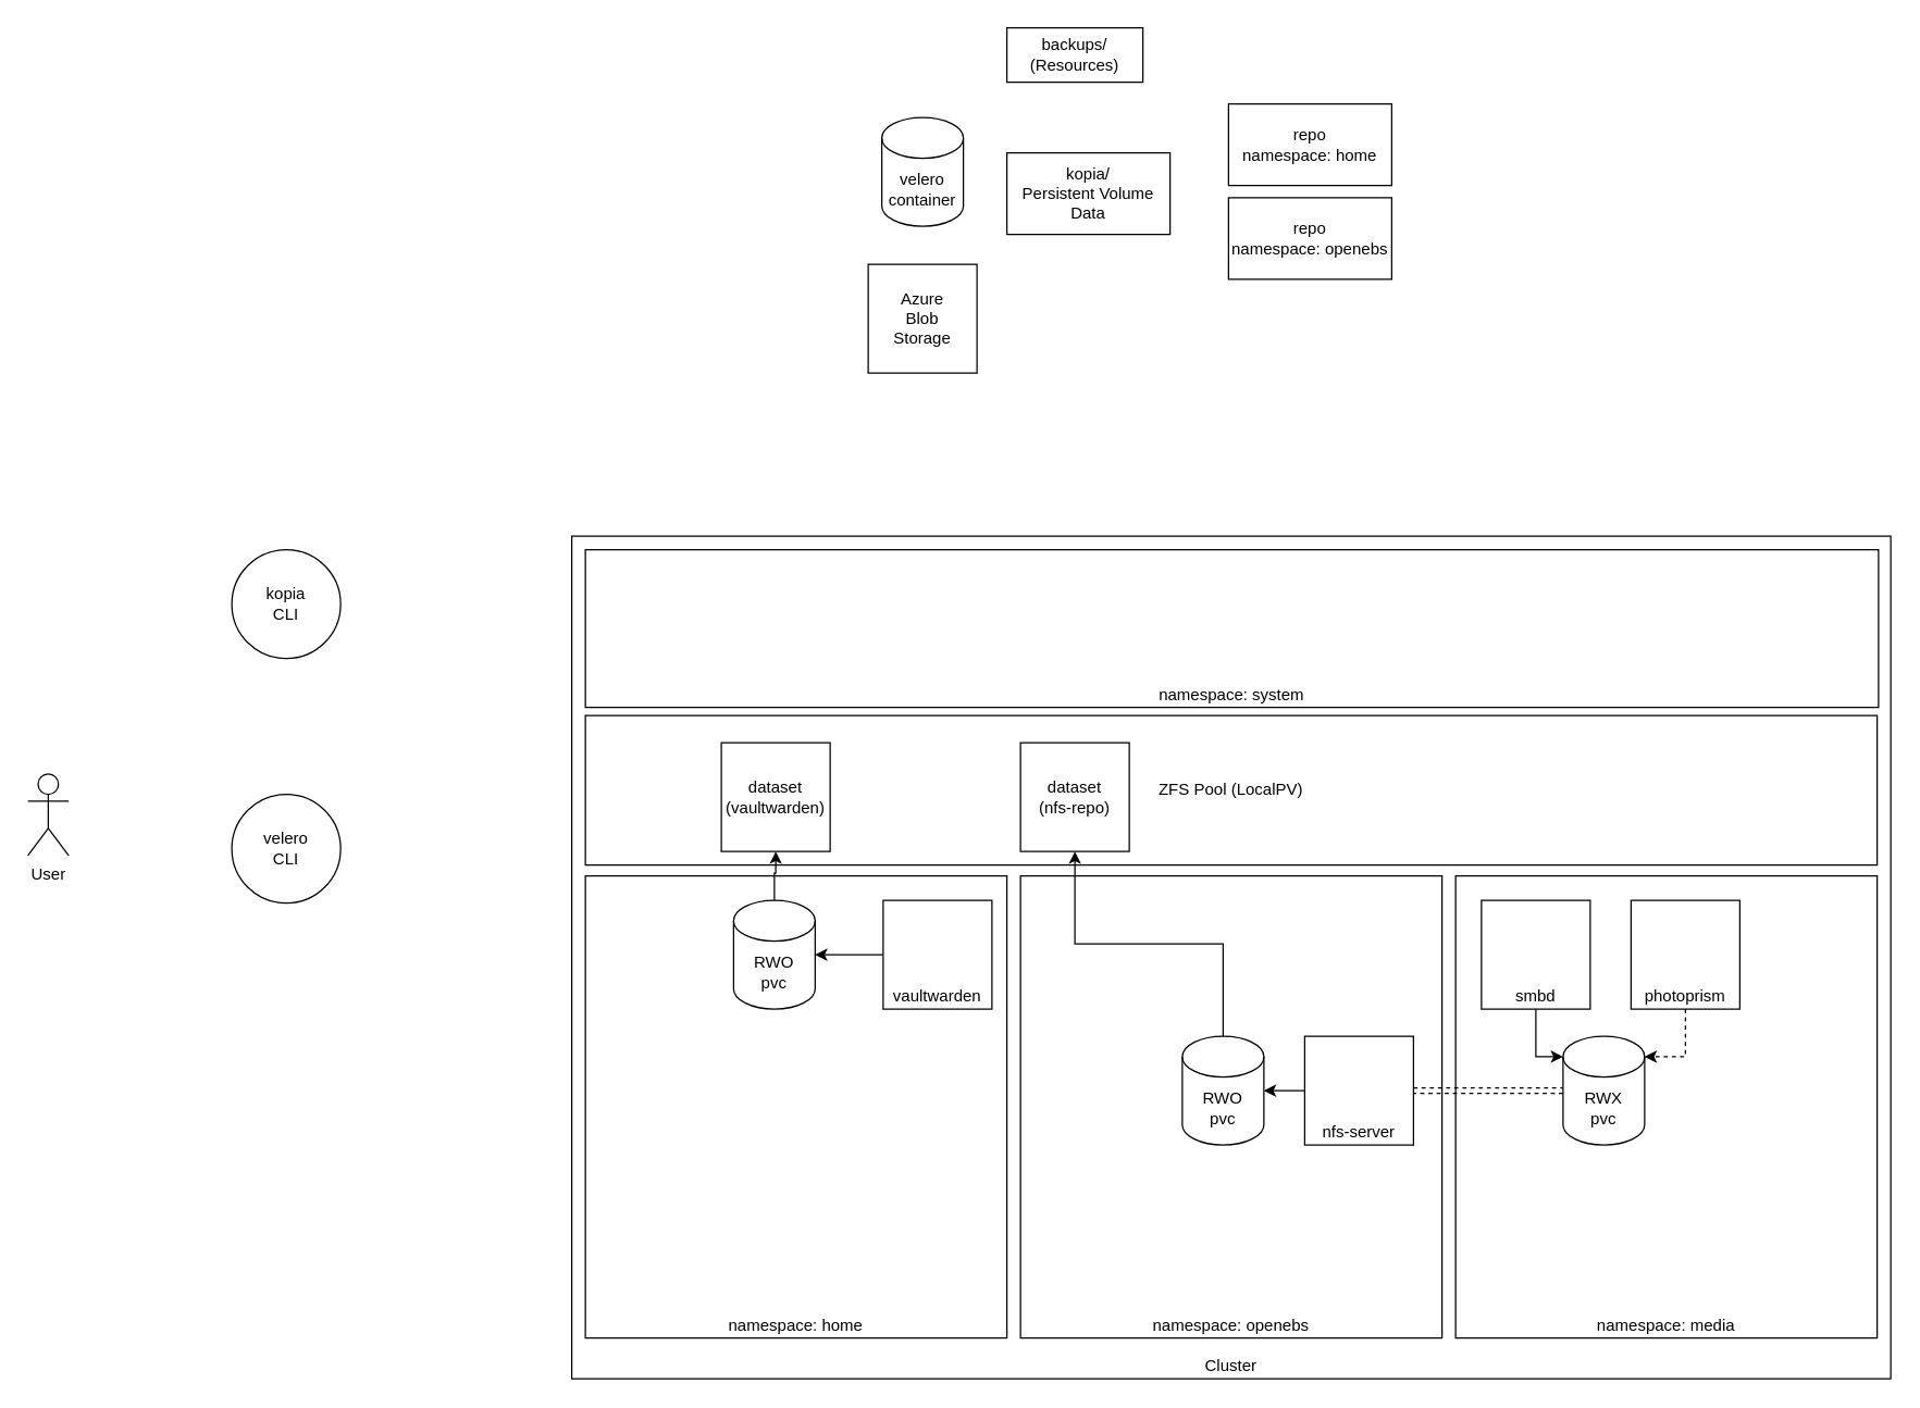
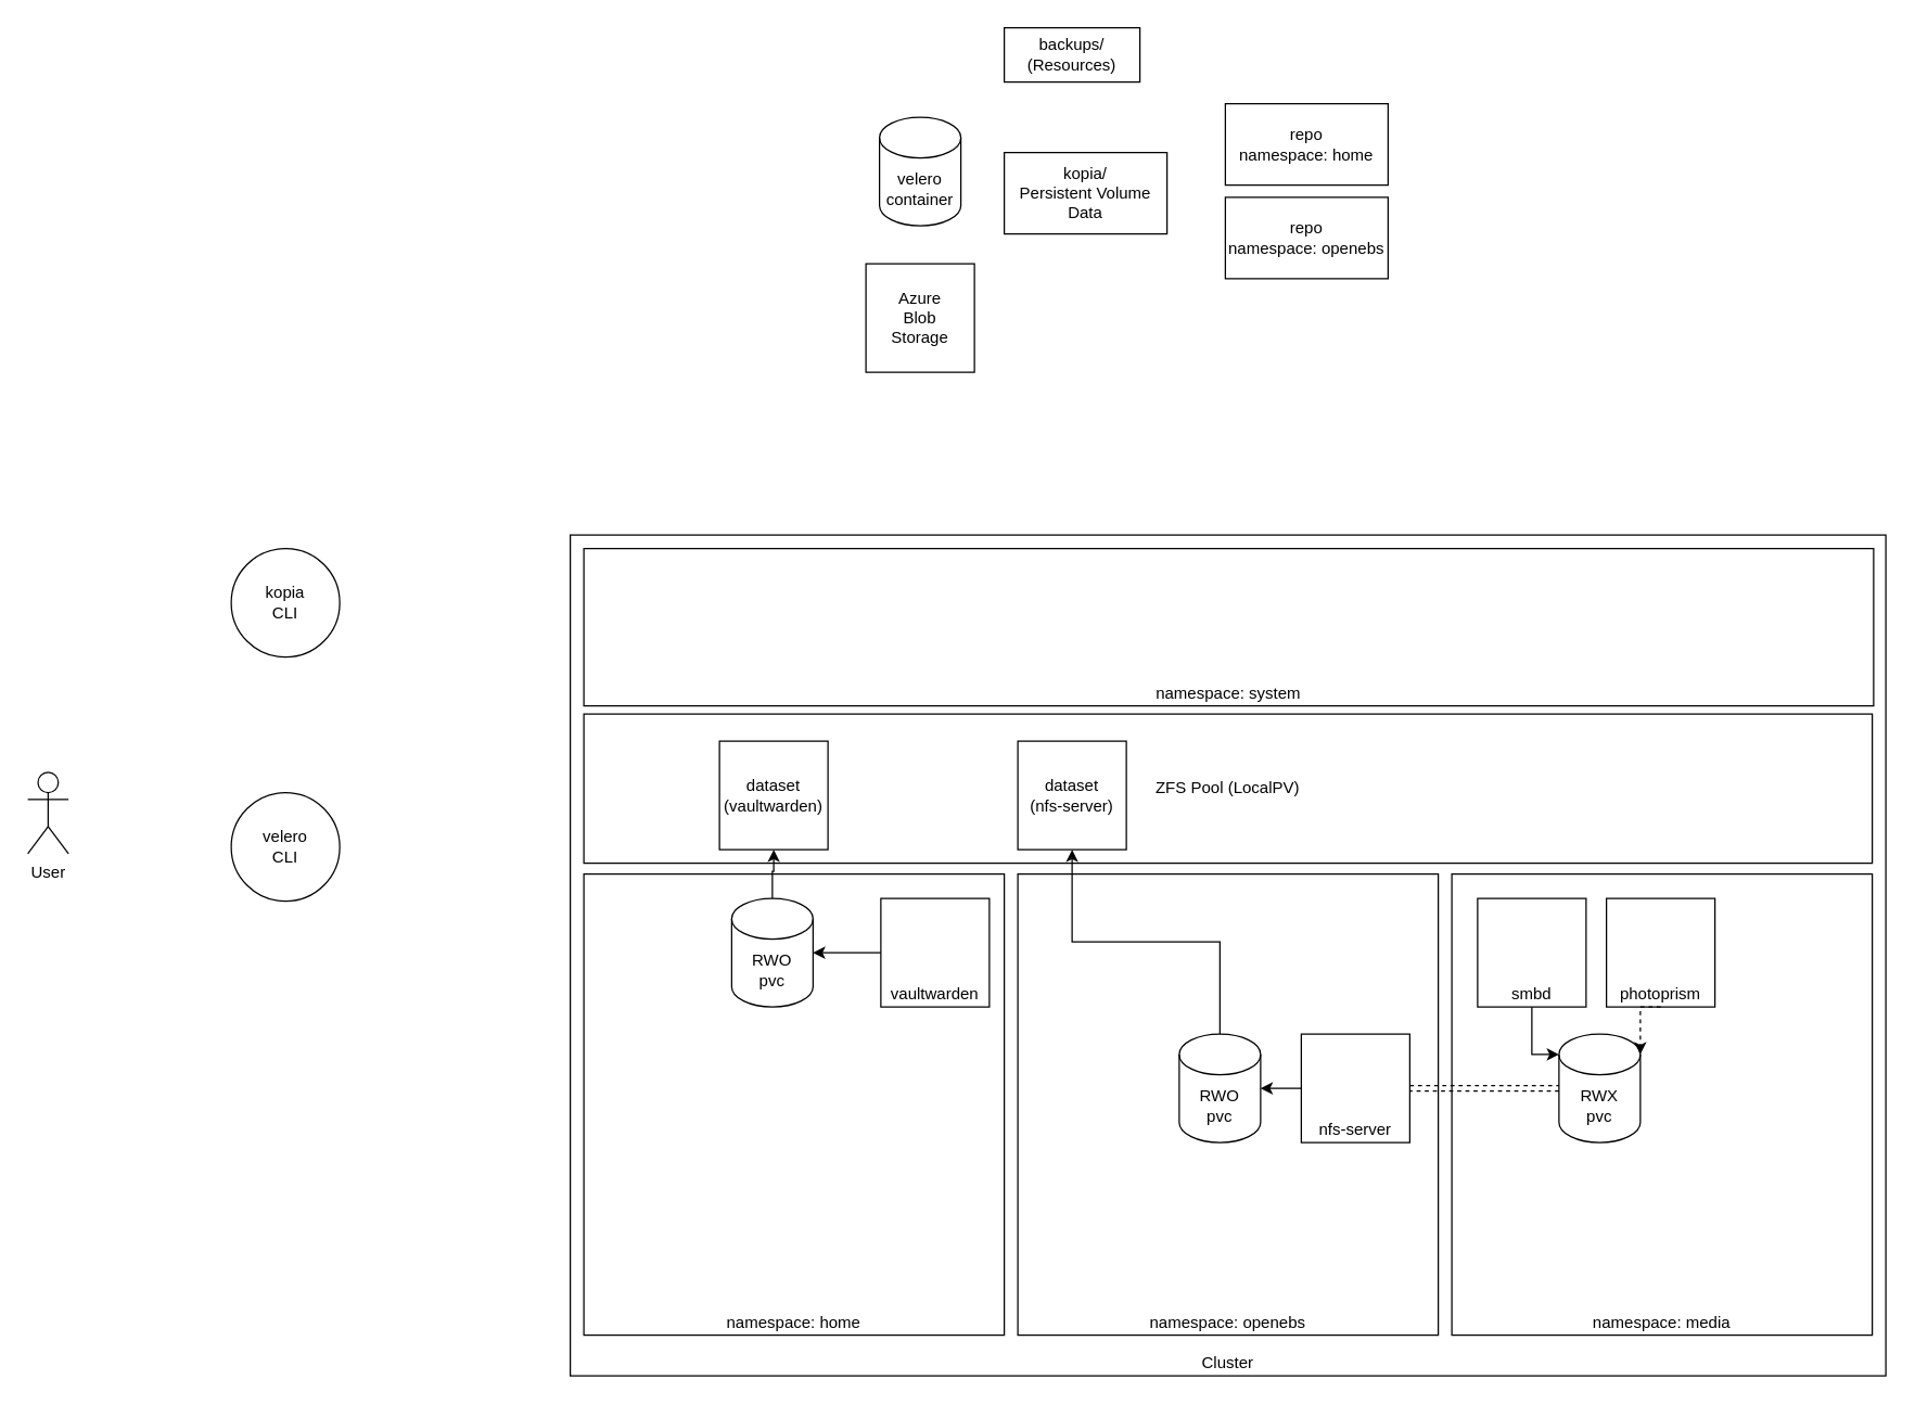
- <mxCell id="18" value="dataset&lt;br&gt;(nfs-repo)" style="whiteSpace=wrap;html=1;aspect=fixed;" vertex="1" parent="1"><mxGeometry x="750" y="546" width="80" height="80" as="geometry" /></mxCell>
+ <mxCell id="18" value="dataset&lt;br&gt;(nfs-server)" style="whiteSpace=wrap;html=1;aspect=fixed;" vertex="1" parent="1"><mxGeometry x="750" y="546" width="80" height="80" as="geometry" /></mxCell>
- <mxCell id="7" value="photoprism" style="whiteSpace=wrap;html=1;aspect=fixed;verticalAlign=bottom;" vertex="1" parent="1"><mxGeometry x="1199" y="662" width="80" height="80" as="geometry" /></mxCell>
+ <mxCell id="7" value="photoprism" style="whiteSpace=wrap;html=1;aspect=fixed;verticalAlign=bottom;" vertex="1" parent="1"><mxGeometry x="1184" y="662" width="80" height="80" as="geometry" /></mxCell>
